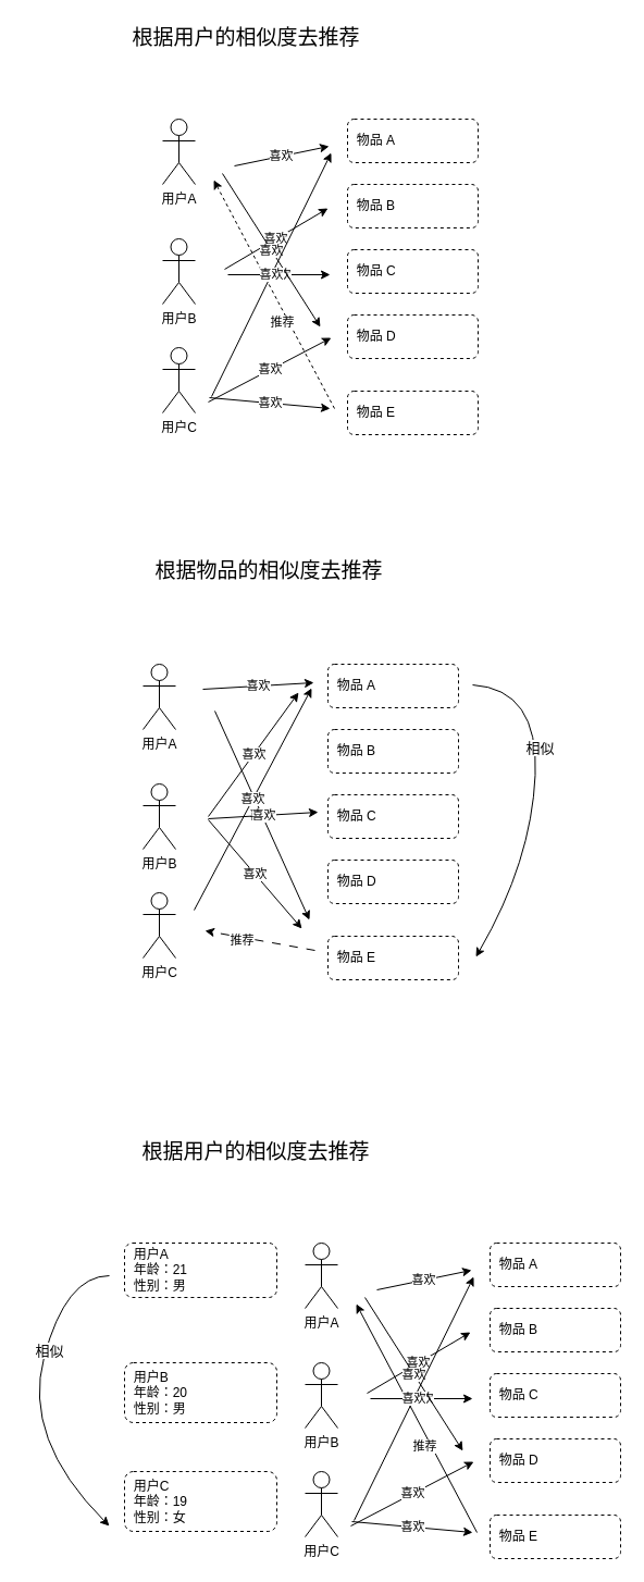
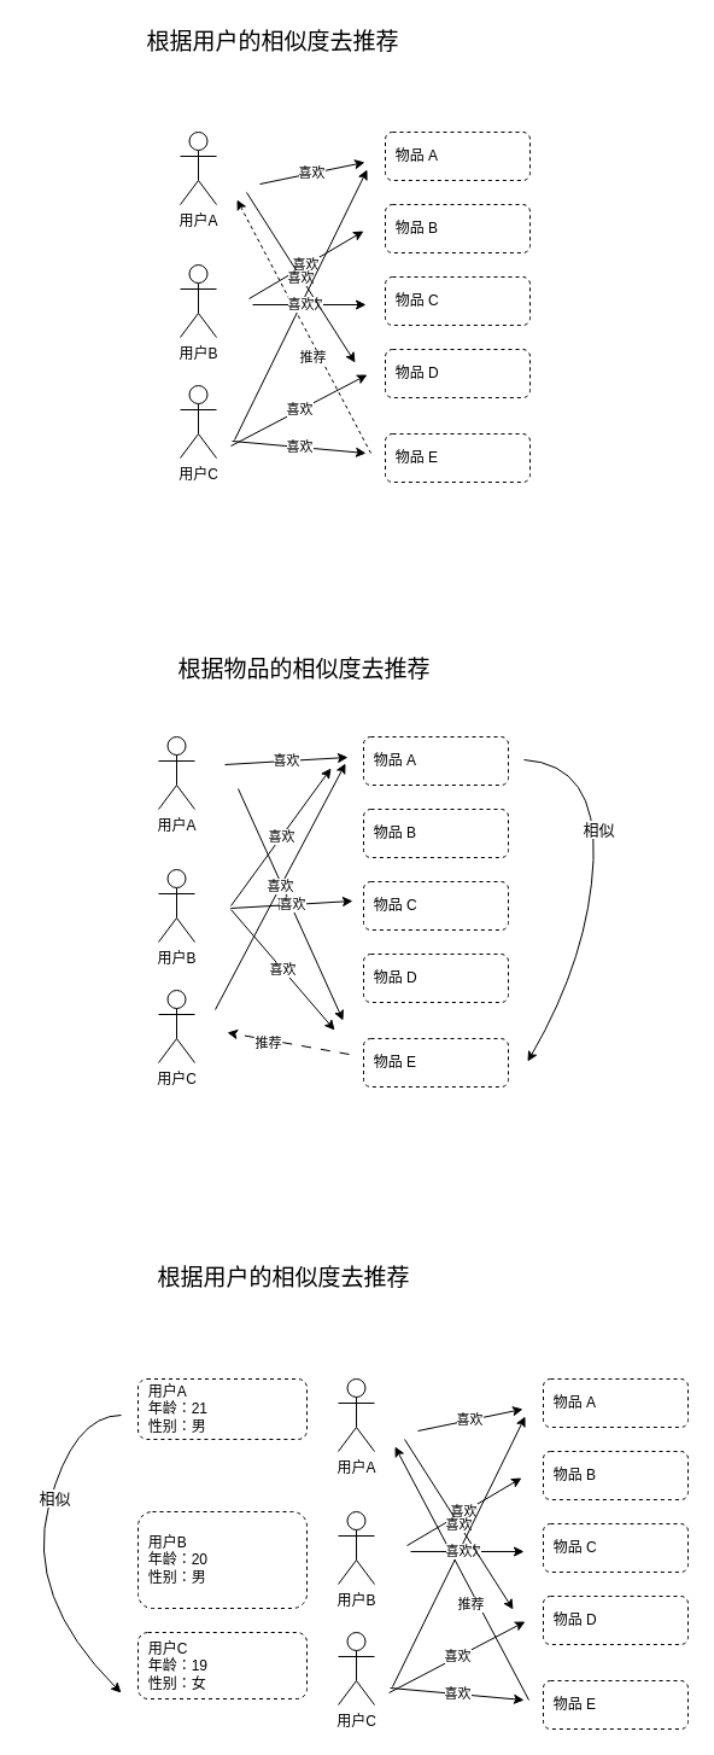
- <mxCell id="26" value="根据物品的相似度去推荐" style="text;html=1;strokeColor=none;fillColor=none;align=center;verticalAlign=middle;whiteSpace=wrap;rounded=0;fontSize=19;" vertex="1" parent="1"><mxGeometry x="115" y="510" width="264" height="30" as="geometry" /></mxCell>
+ <mxCell id="26" value="根据物品的相似度去推荐" style="text;html=1;strokeColor=none;fillColor=none;align=center;verticalAlign=middle;whiteSpace=wrap;rounded=0;fontSize=19;" vertex="1" parent="1"><mxGeometry x="120" y="540" width="264" height="30" as="geometry" /></mxCell>
- <mxCell id="40" value="&amp;nbsp; 用户B&lt;br&gt;&amp;nbsp; 年龄：20&lt;br&gt;&amp;nbsp; 性别：男" style="rounded=1;whiteSpace=wrap;html=1;dashed=1;align=left;" vertex="1" parent="1"><mxGeometry x="114" y="1252" width="140" height="55" as="geometry" /></mxCell>
+ <mxCell id="40" value="&amp;nbsp; 用户B&lt;br&gt;&amp;nbsp; 年龄：20&lt;br&gt;&amp;nbsp; 性别：男" style="rounded=1;whiteSpace=wrap;html=1;dashed=1;align=left;" vertex="1" parent="1"><mxGeometry x="114" y="1252" width="140" height="80" as="geometry" /></mxCell>
